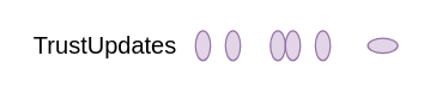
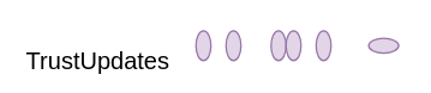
- <mxCell id="2" value="TrustUpdates" style="text;html=1;align=center;verticalAlign=middle;whiteSpace=wrap;rounded=0;fontSize=16;" vertex="1" parent="1"><mxGeometry x="20" y="20" width="100" height="20" as="geometry" /></mxCell>
+ <mxCell id="2" value="TrustUpdates" style="text;html=1;align=center;verticalAlign=middle;whiteSpace=wrap;rounded=0;fontSize=16;" vertex="1" parent="1"><mxGeometry x="15" y="30" width="100" height="20" as="geometry" /></mxCell>
